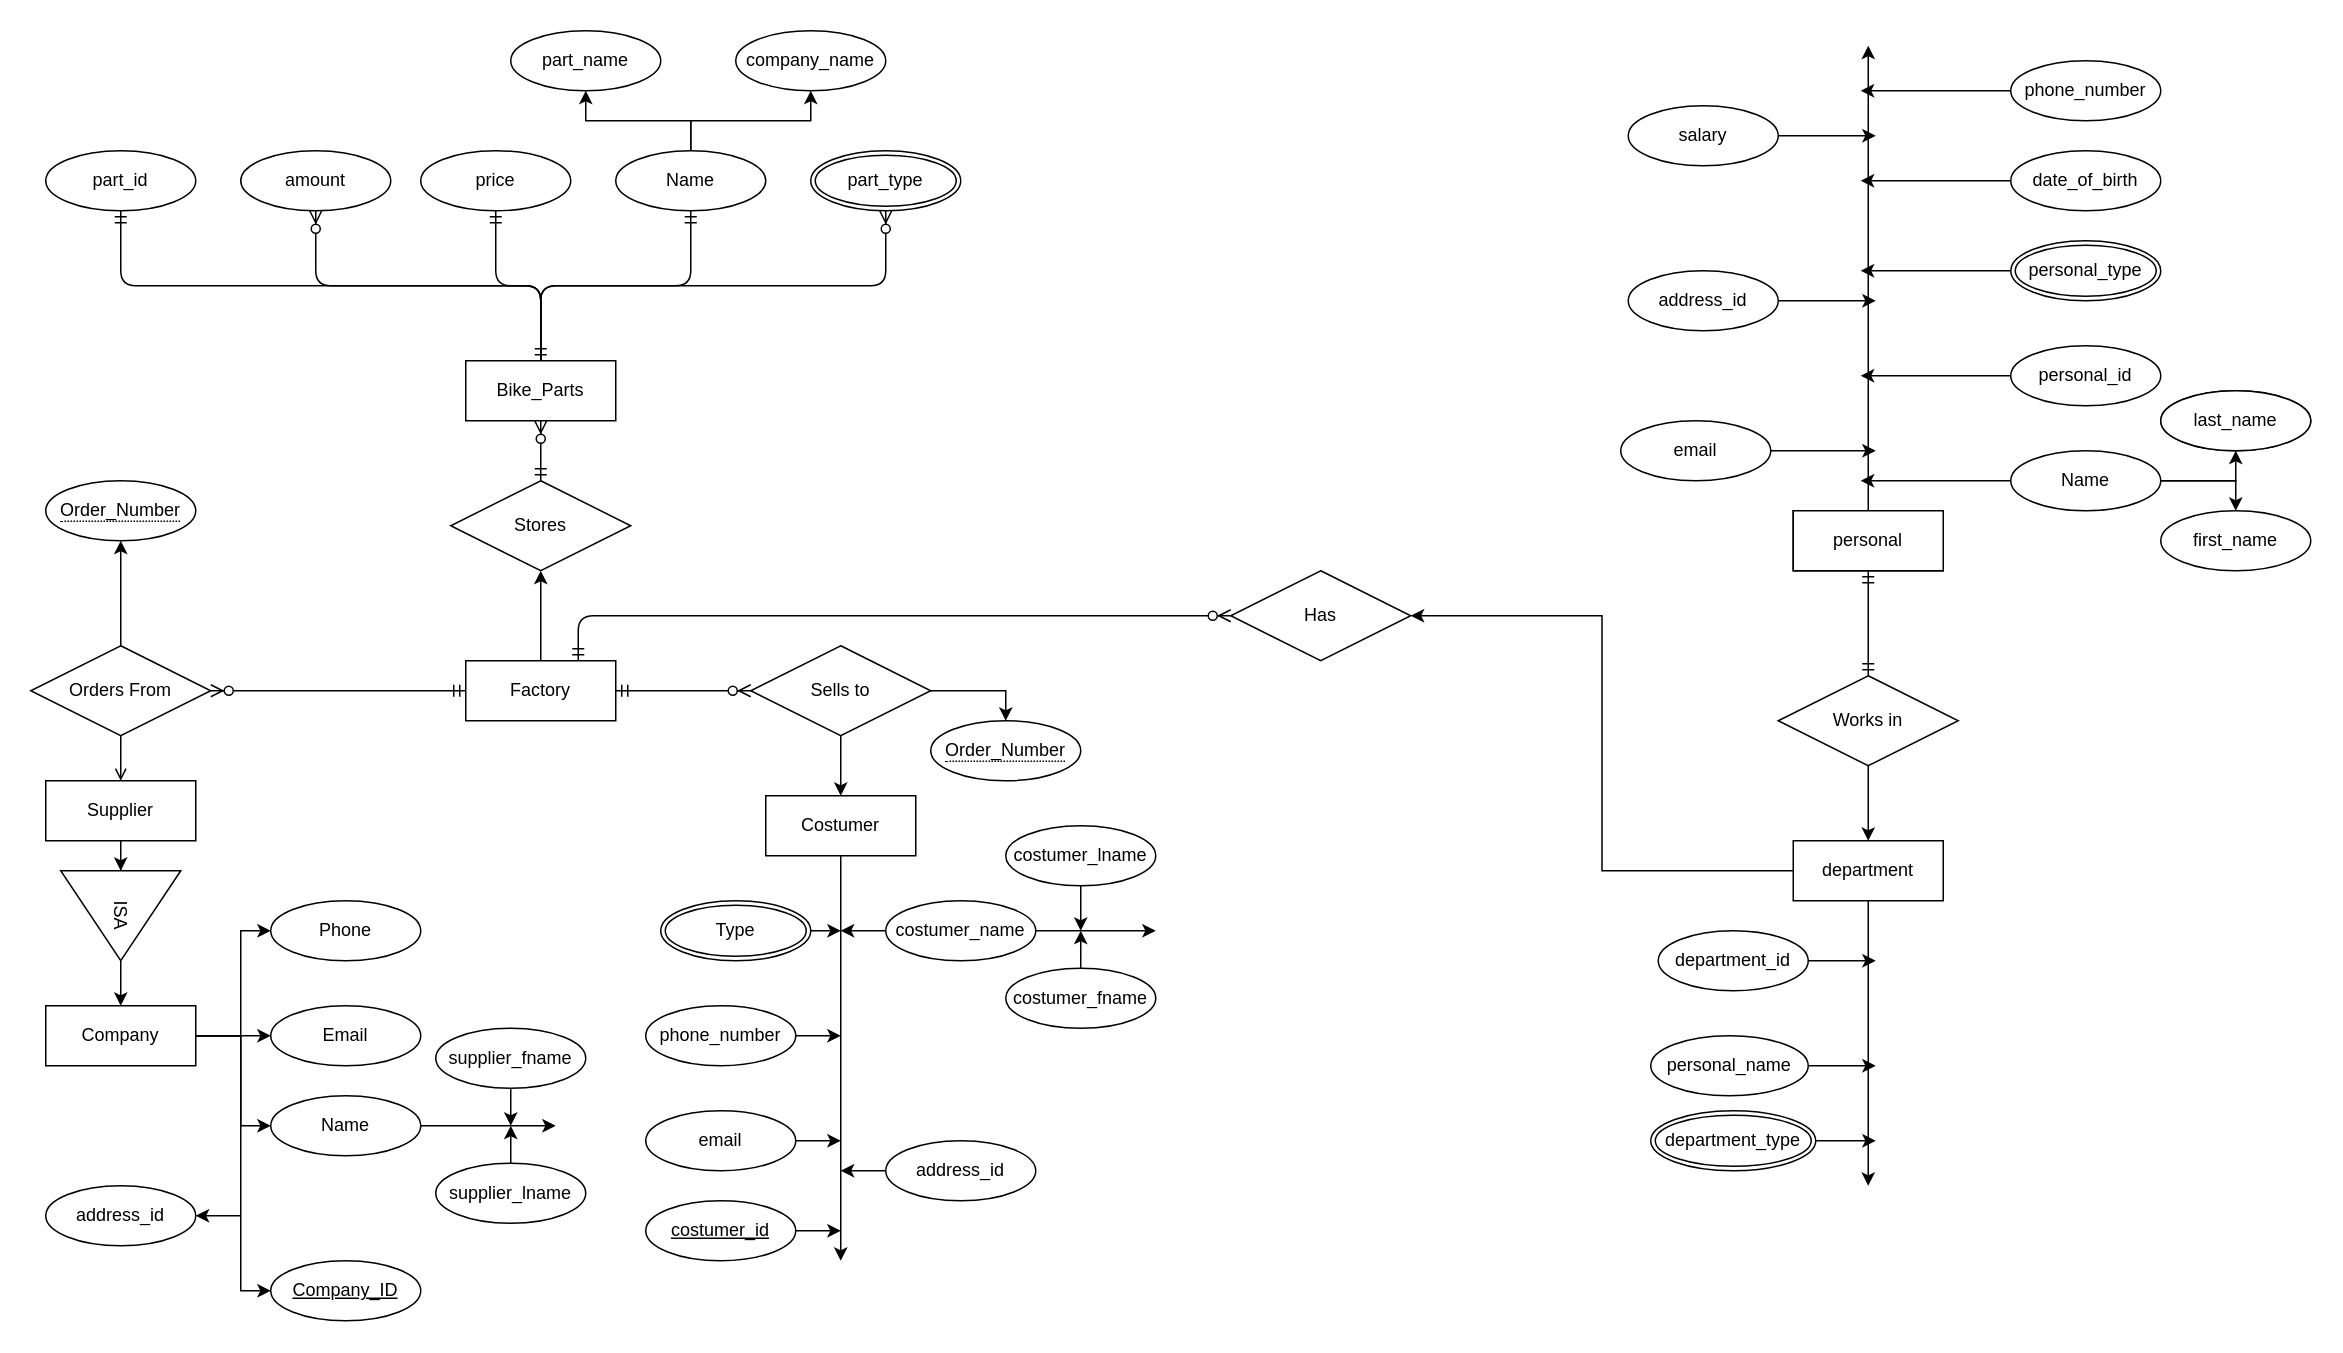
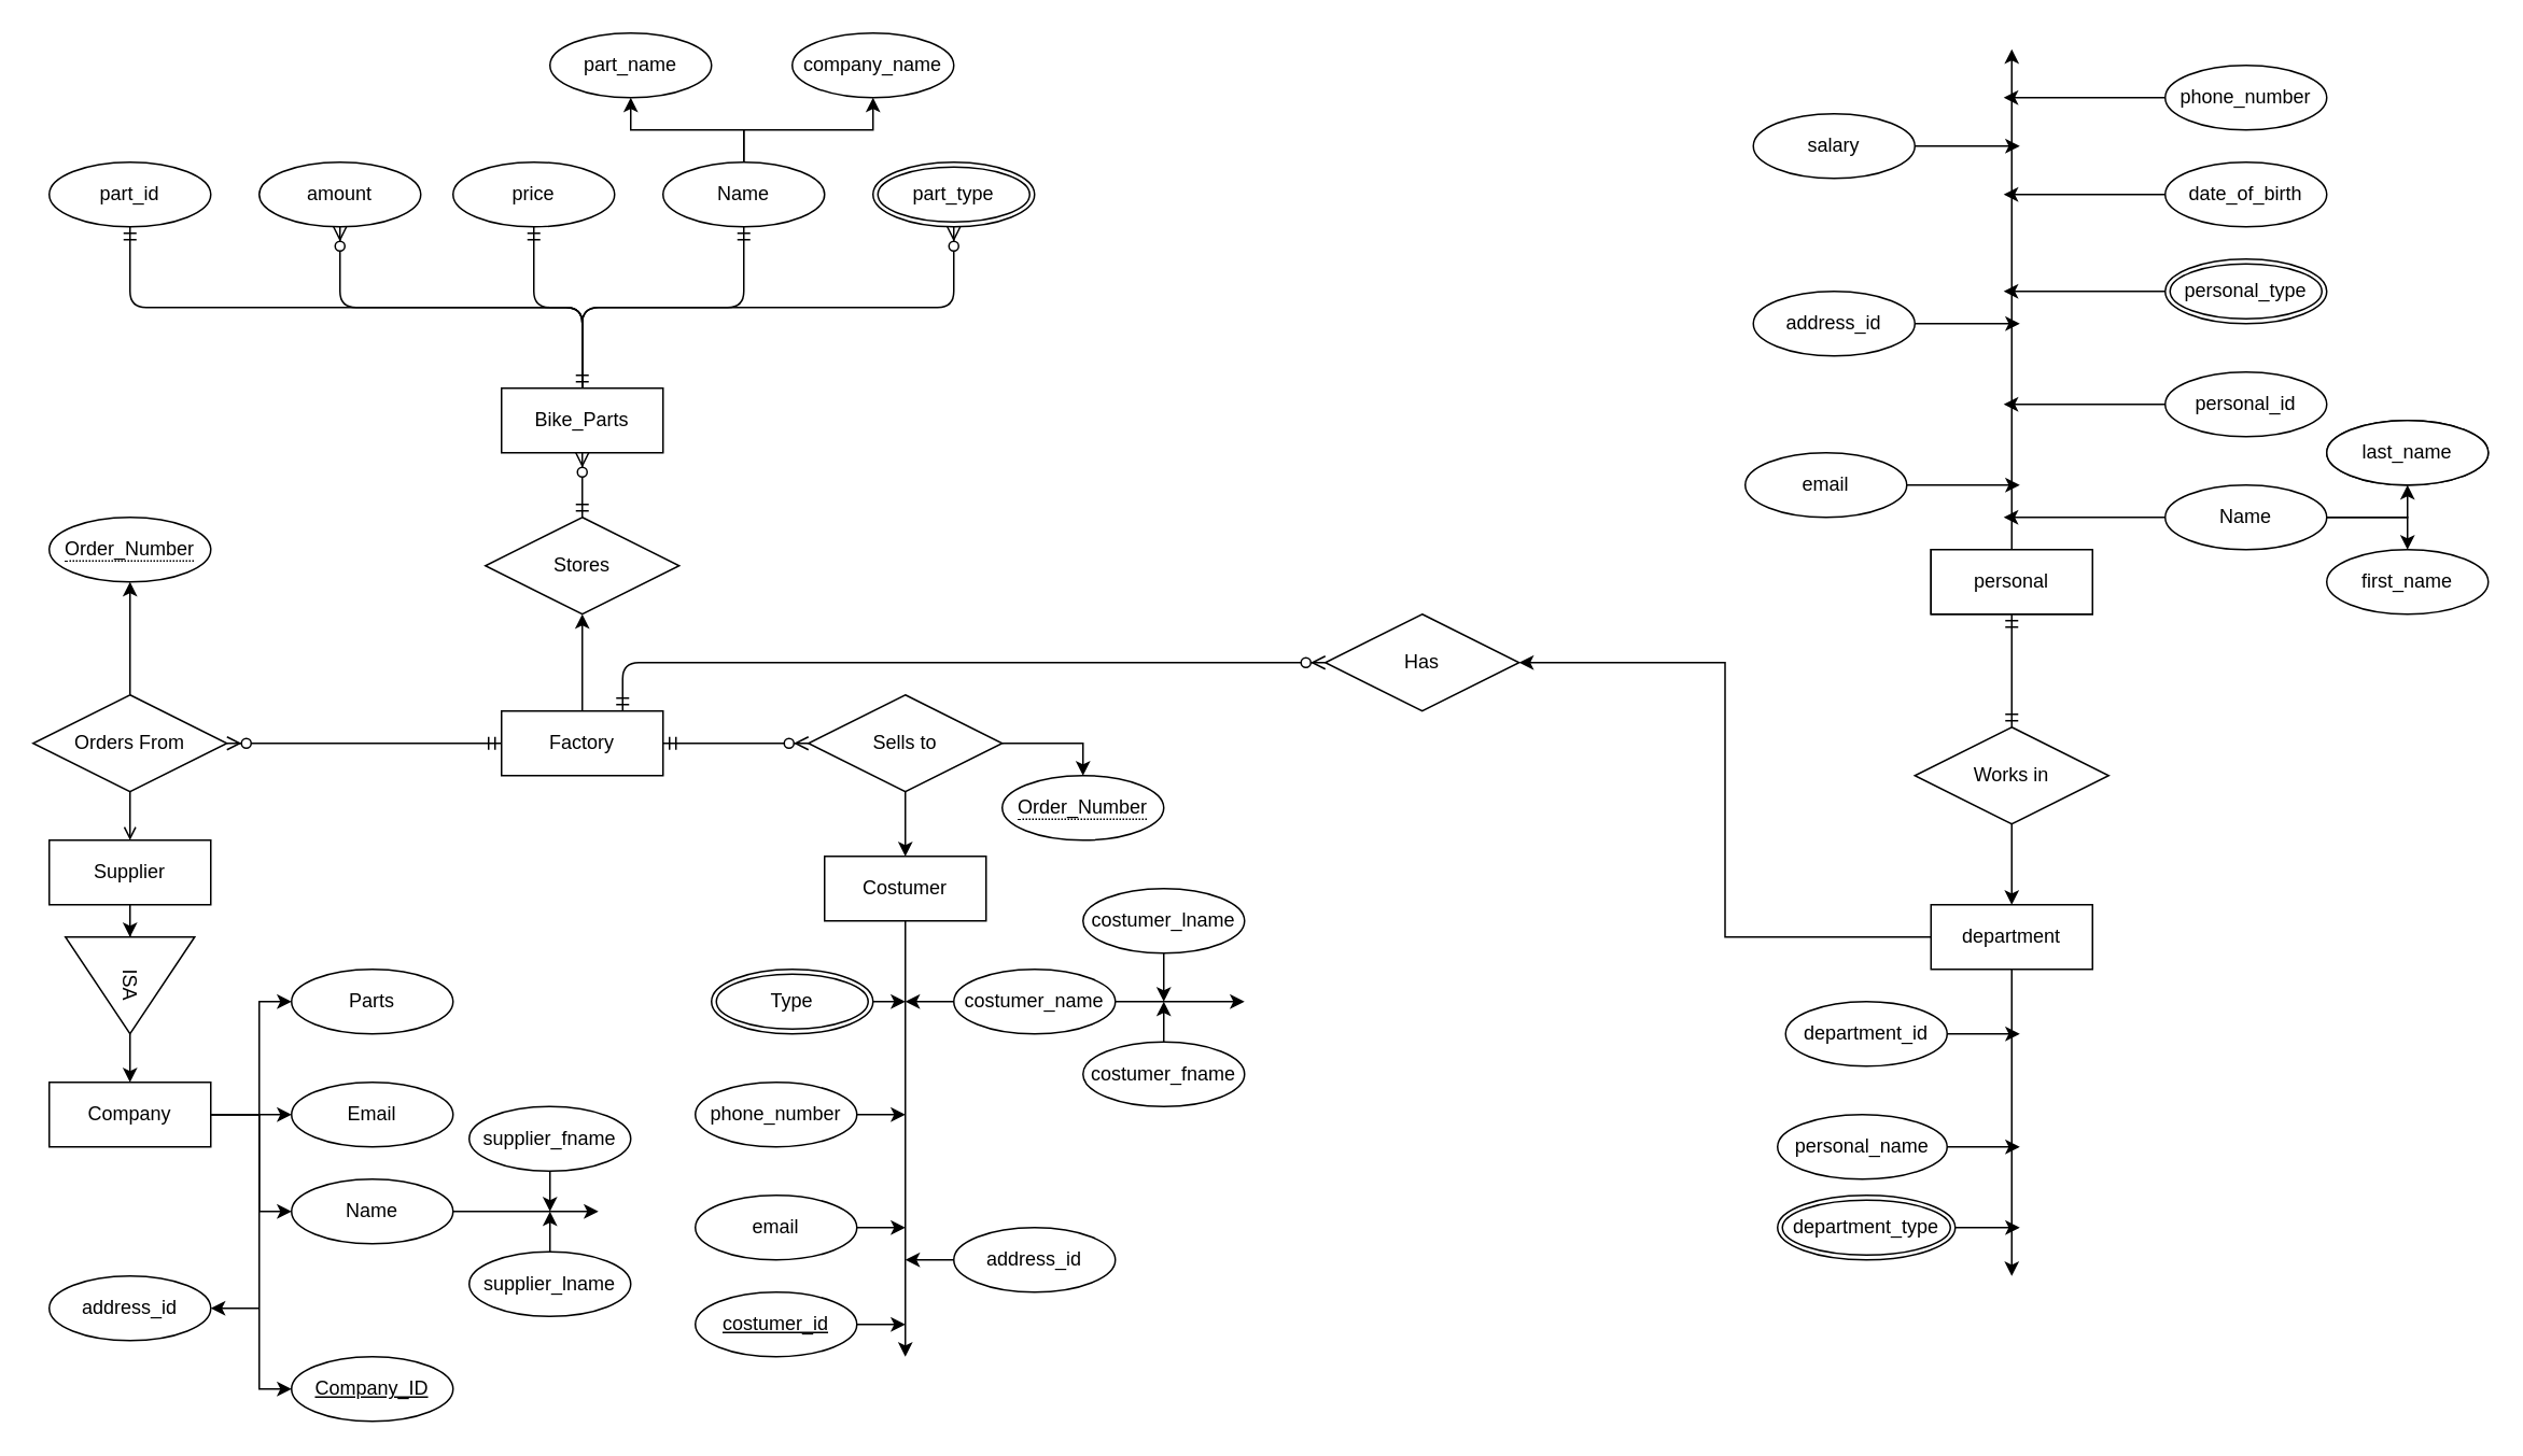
- <mxCell id="38" value="Phone" style="ellipse;whiteSpace=wrap;html=1;align=center;" parent="1" vertex="1"><mxGeometry x="180" y="600" width="100" height="40" as="geometry" /></mxCell>
+ <mxCell id="38" value="Parts" style="ellipse;whiteSpace=wrap;html=1;align=center;" parent="1" vertex="1"><mxGeometry x="180" y="600" width="100" height="40" as="geometry" /></mxCell>
